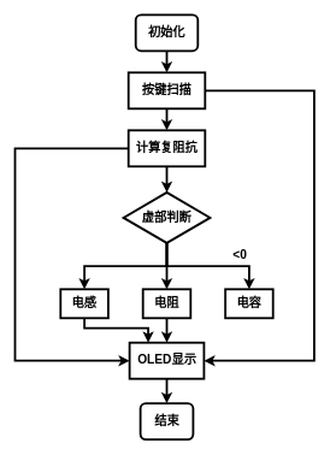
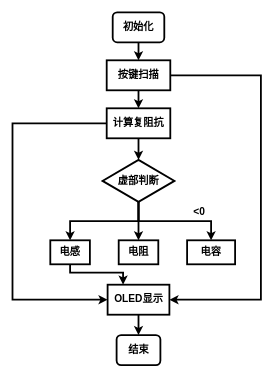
- <mxCell id="18" value="&lt;b&gt;&lt;font style=&quot;font-size: 17px&quot;&gt;电容&lt;/font&gt;&lt;/b&gt;" style="rounded=0;whiteSpace=wrap;html=1;strokeWidth=3;" parent="1" vertex="1"><mxGeometry x="311" y="400" width="66" height="40" as="geometry" /></mxCell>
+ <mxCell id="18" value="&lt;b&gt;&lt;font style=&quot;font-size: 17px&quot;&gt;电容&lt;/font&gt;&lt;/b&gt;" style="rounded=0;whiteSpace=wrap;html=1;strokeWidth=3;" parent="1" vertex="1"><mxGeometry x="311" y="400" width="80" height="40" as="geometry" /></mxCell>
- <mxCell id="16" style="edgeStyle=orthogonalEdgeStyle;rounded=0;orthogonalLoop=1;jettySize=auto;html=1;exitX=0.5;exitY=1;exitDx=0;exitDy=0;entryX=0.5;entryY=0;entryDx=0;entryDy=0;strokeWidth=3;" edge="1" parent="1" source="17" target="20"><mxGeometry relative="1" as="geometry" /></mxCell>
